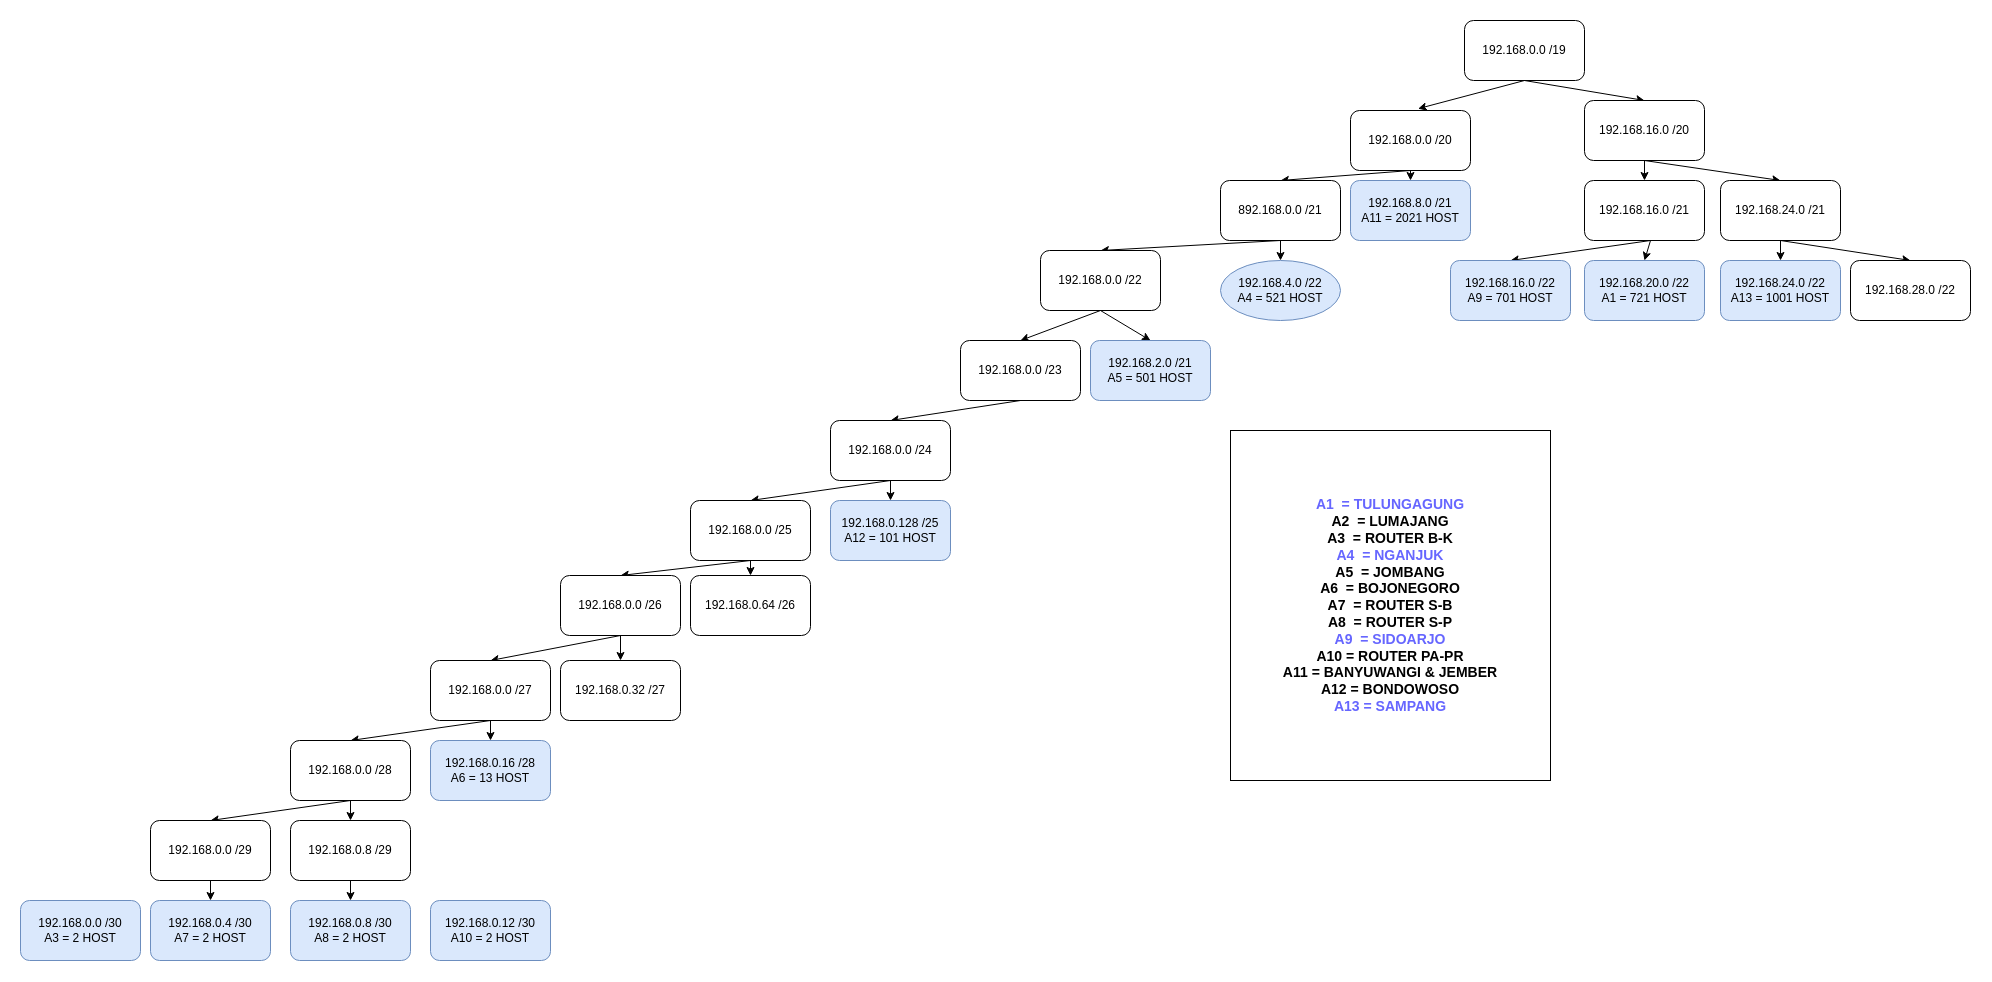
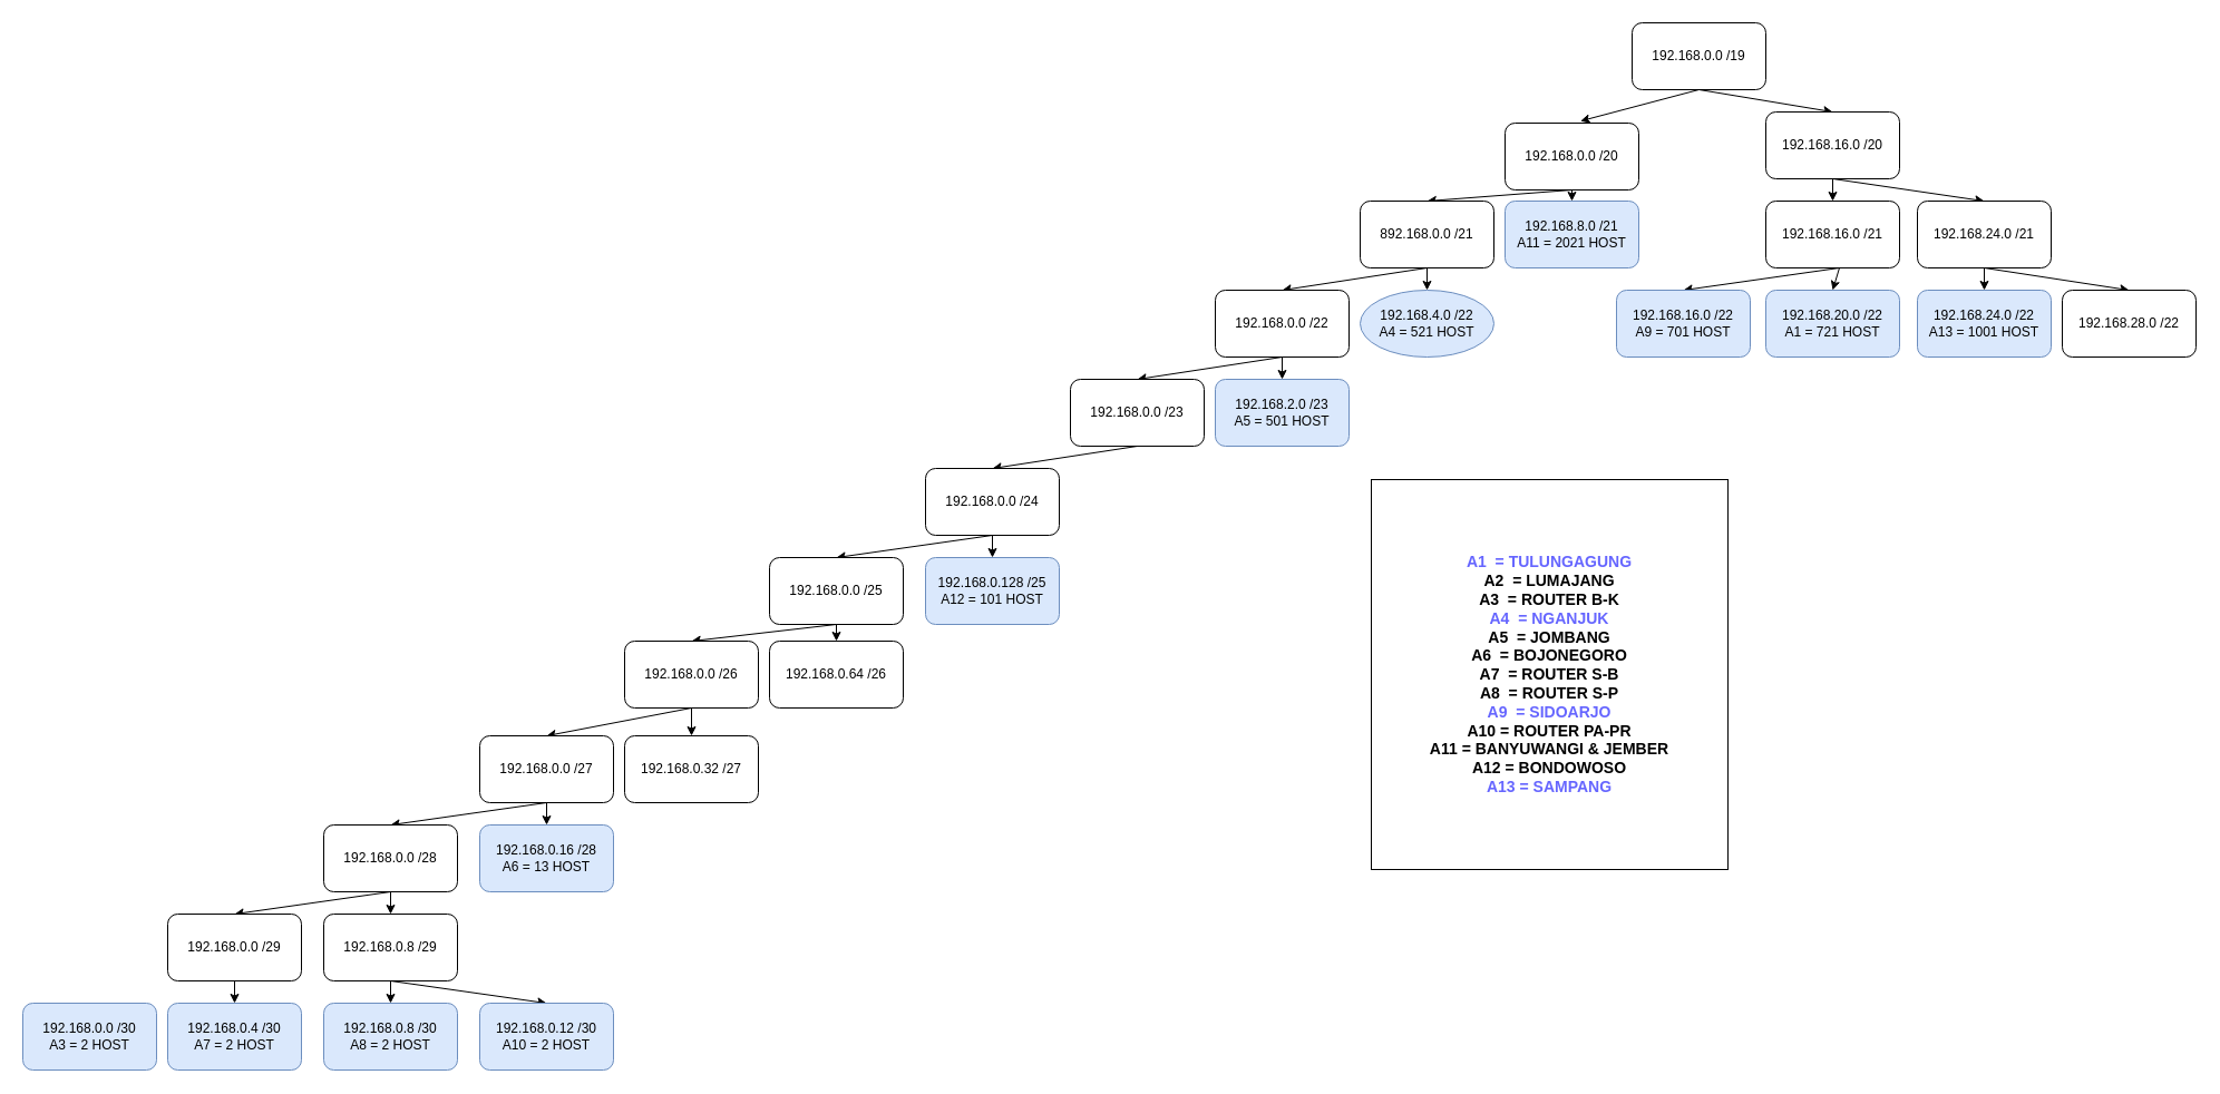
- <mxCell id="22" value="192.168.0.0 /22" style="rounded=1;whiteSpace=wrap;html=1;" parent="1" vertex="1"><mxGeometry x="1040" y="250" width="120" height="60" as="geometry" /></mxCell>
+ <mxCell id="22" value="192.168.0.0 /22" style="rounded=1;whiteSpace=wrap;html=1;" parent="1" vertex="1"><mxGeometry x="1090" y="260" width="120" height="60" as="geometry" /></mxCell>
- <mxCell id="23" value="192.168.2.0 /21&lt;br&gt;A5&amp;nbsp;= 501 HOST" style="rounded=1;whiteSpace=wrap;html=1;fillColor=#dae8fc;strokeColor=#6c8ebf;" parent="1" vertex="1"><mxGeometry x="1090" y="340" width="120" height="60" as="geometry" /></mxCell>
+ <mxCell id="23" value="192.168.2.0 /23&lt;br&gt;A5&amp;nbsp;= 501 HOST" style="rounded=1;whiteSpace=wrap;html=1;fillColor=#dae8fc;strokeColor=#6c8ebf;" parent="1" vertex="1"><mxGeometry x="1090" y="340" width="120" height="60" as="geometry" /></mxCell>
+ <mxCell id="46" style="edgeStyle=none;rounded=0;orthogonalLoop=1;jettySize=auto;html=1;exitX=0.5;exitY=1;exitDx=0;exitDy=0;entryX=0.5;entryY=0;entryDx=0;entryDy=0;strokeColor=#000000;" parent="1" source="47" target="53" edge="1"><mxGeometry relative="1" as="geometry" /></mxCell>
